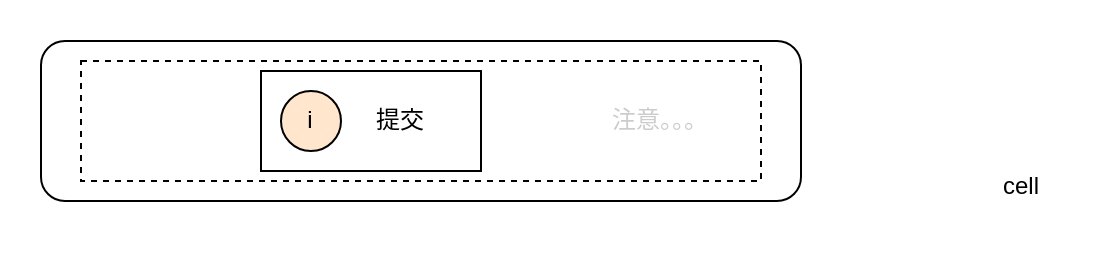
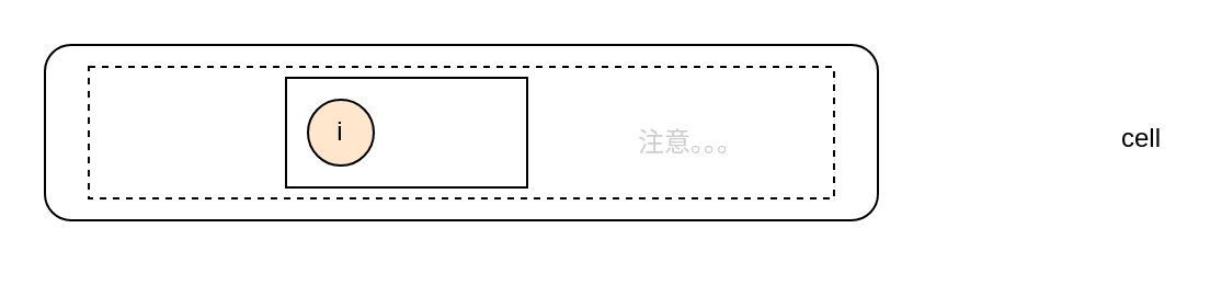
- <mxCell id="5" value="提交" style="text;html=1;align=center;verticalAlign=middle;whiteSpace=wrap;rounded=0;" vertex="1" parent="1"><mxGeometry x="170" y="45" width="60" height="30" as="geometry" /></mxCell>
- <mxCell id="7" value="注意。。。" style="text;html=1;align=center;verticalAlign=middle;whiteSpace=wrap;rounded=0;fontColor=#CCCCCC;" vertex="1" parent="1"><mxGeometry x="300" y="45" width="60" height="30" as="geometry" /></mxCell>
+ <mxCell id="7" value="注意。。。" style="text;html=1;align=center;verticalAlign=middle;whiteSpace=wrap;rounded=0;fontColor=#CCCCCC;" vertex="1" parent="1"><mxGeometry x="285" y="50" width="60" height="30" as="geometry" /></mxCell>
- <mxCell id="8" value="cell" style="text;html=1;align=center;verticalAlign=middle;resizable=0;points=[];autosize=1;strokeColor=none;fillColor=none;" vertex="1" parent="1"><mxGeometry x="490" y="78" width="40" height="30" as="geometry" /></mxCell>
+ <mxCell id="8" value="cell" style="text;html=1;align=center;verticalAlign=middle;resizable=0;points=[];autosize=1;strokeColor=none;fillColor=none;" vertex="1" parent="1"><mxGeometry x="500" y="48" width="40" height="30" as="geometry" /></mxCell>
